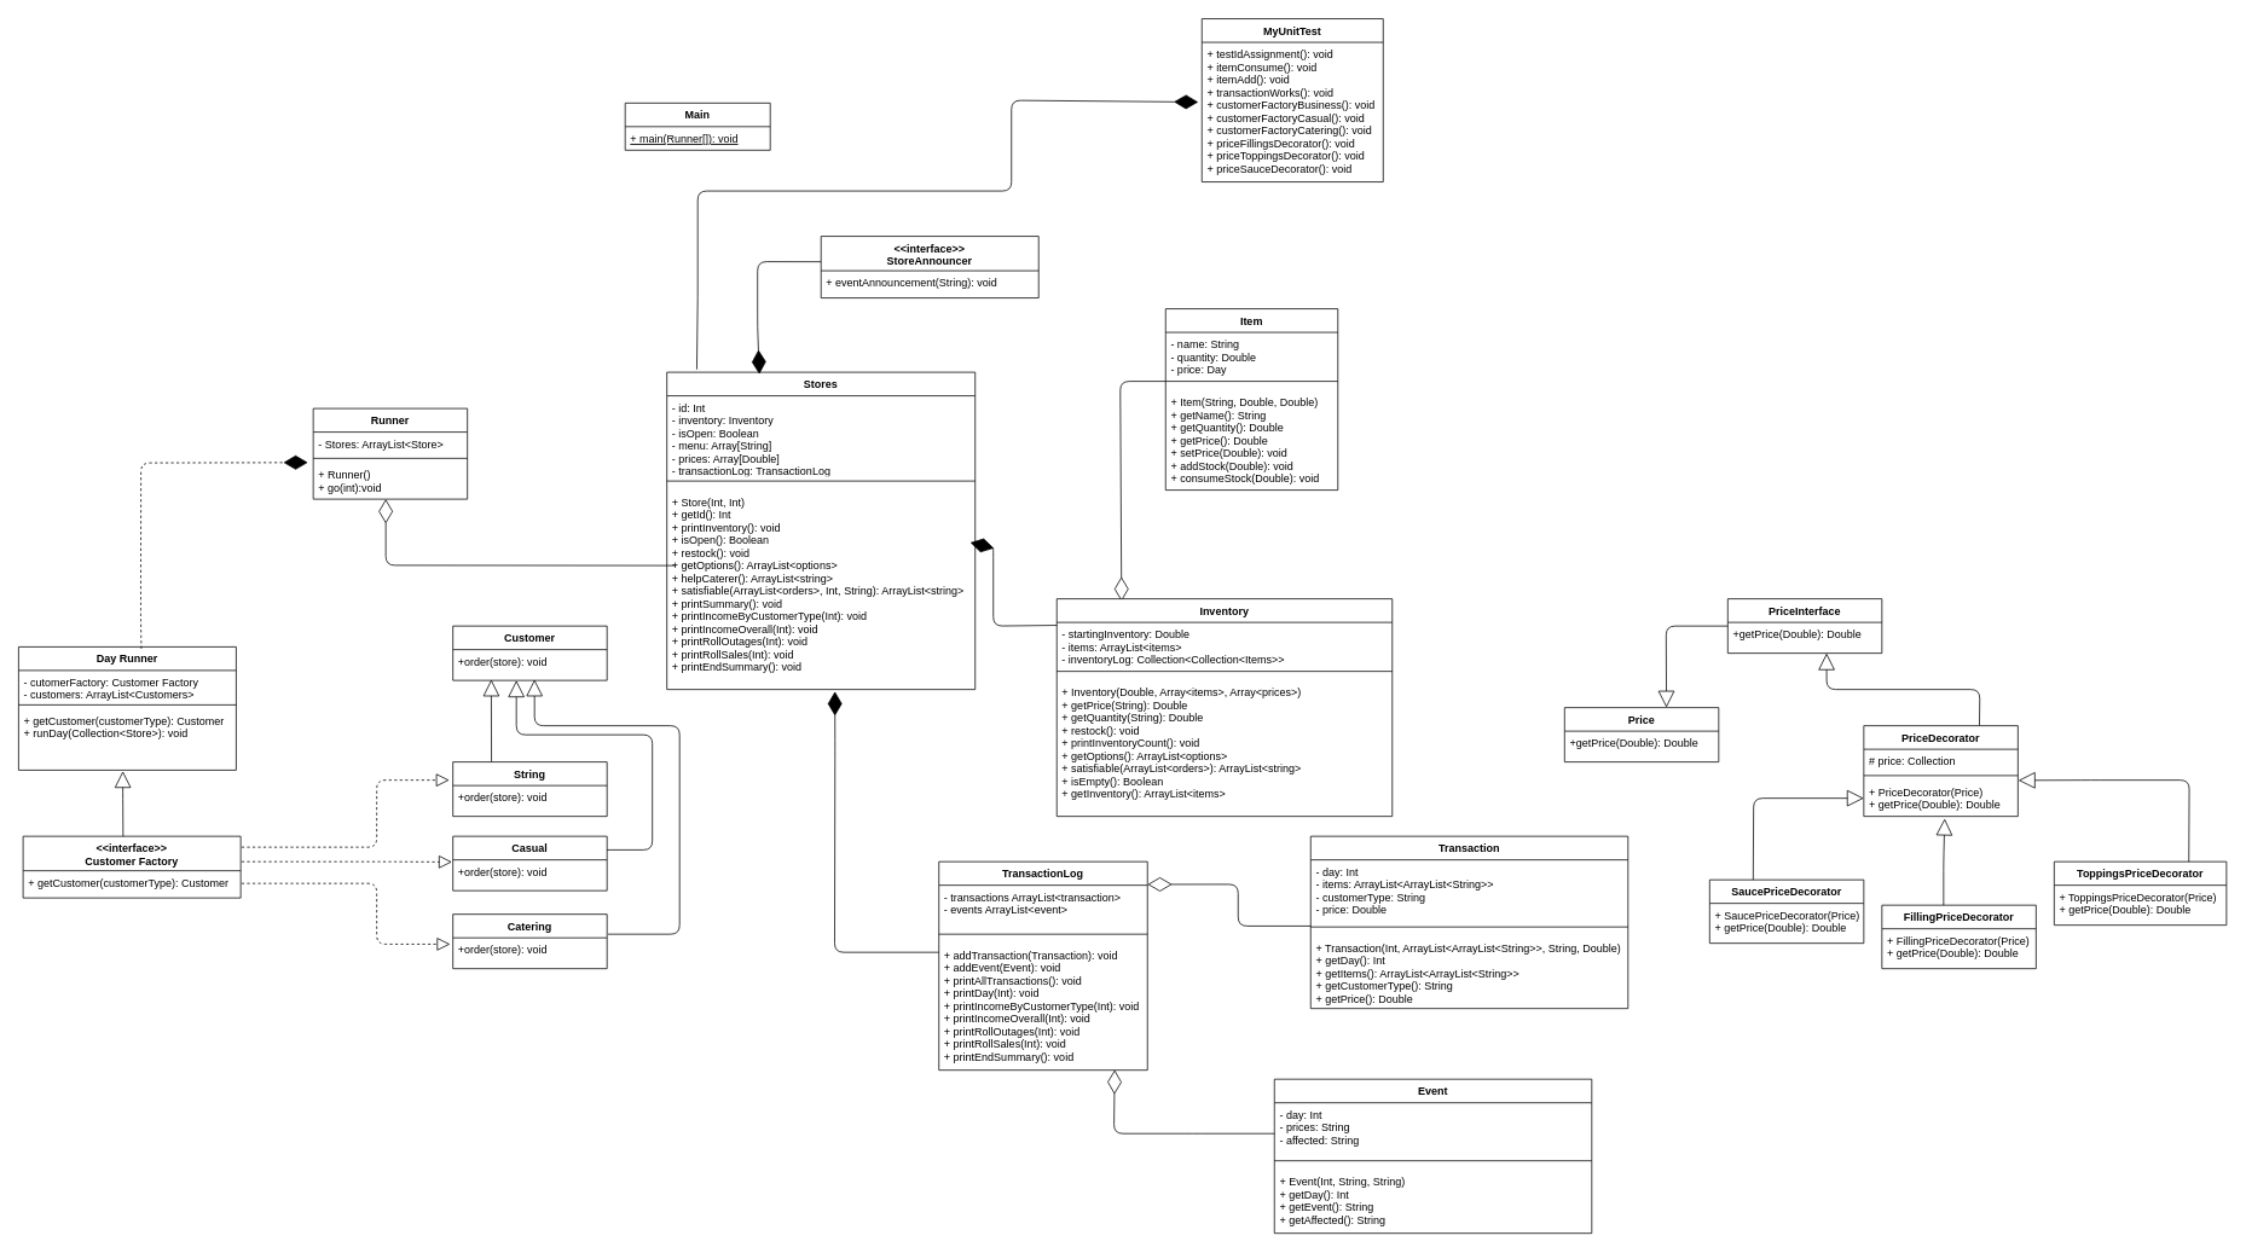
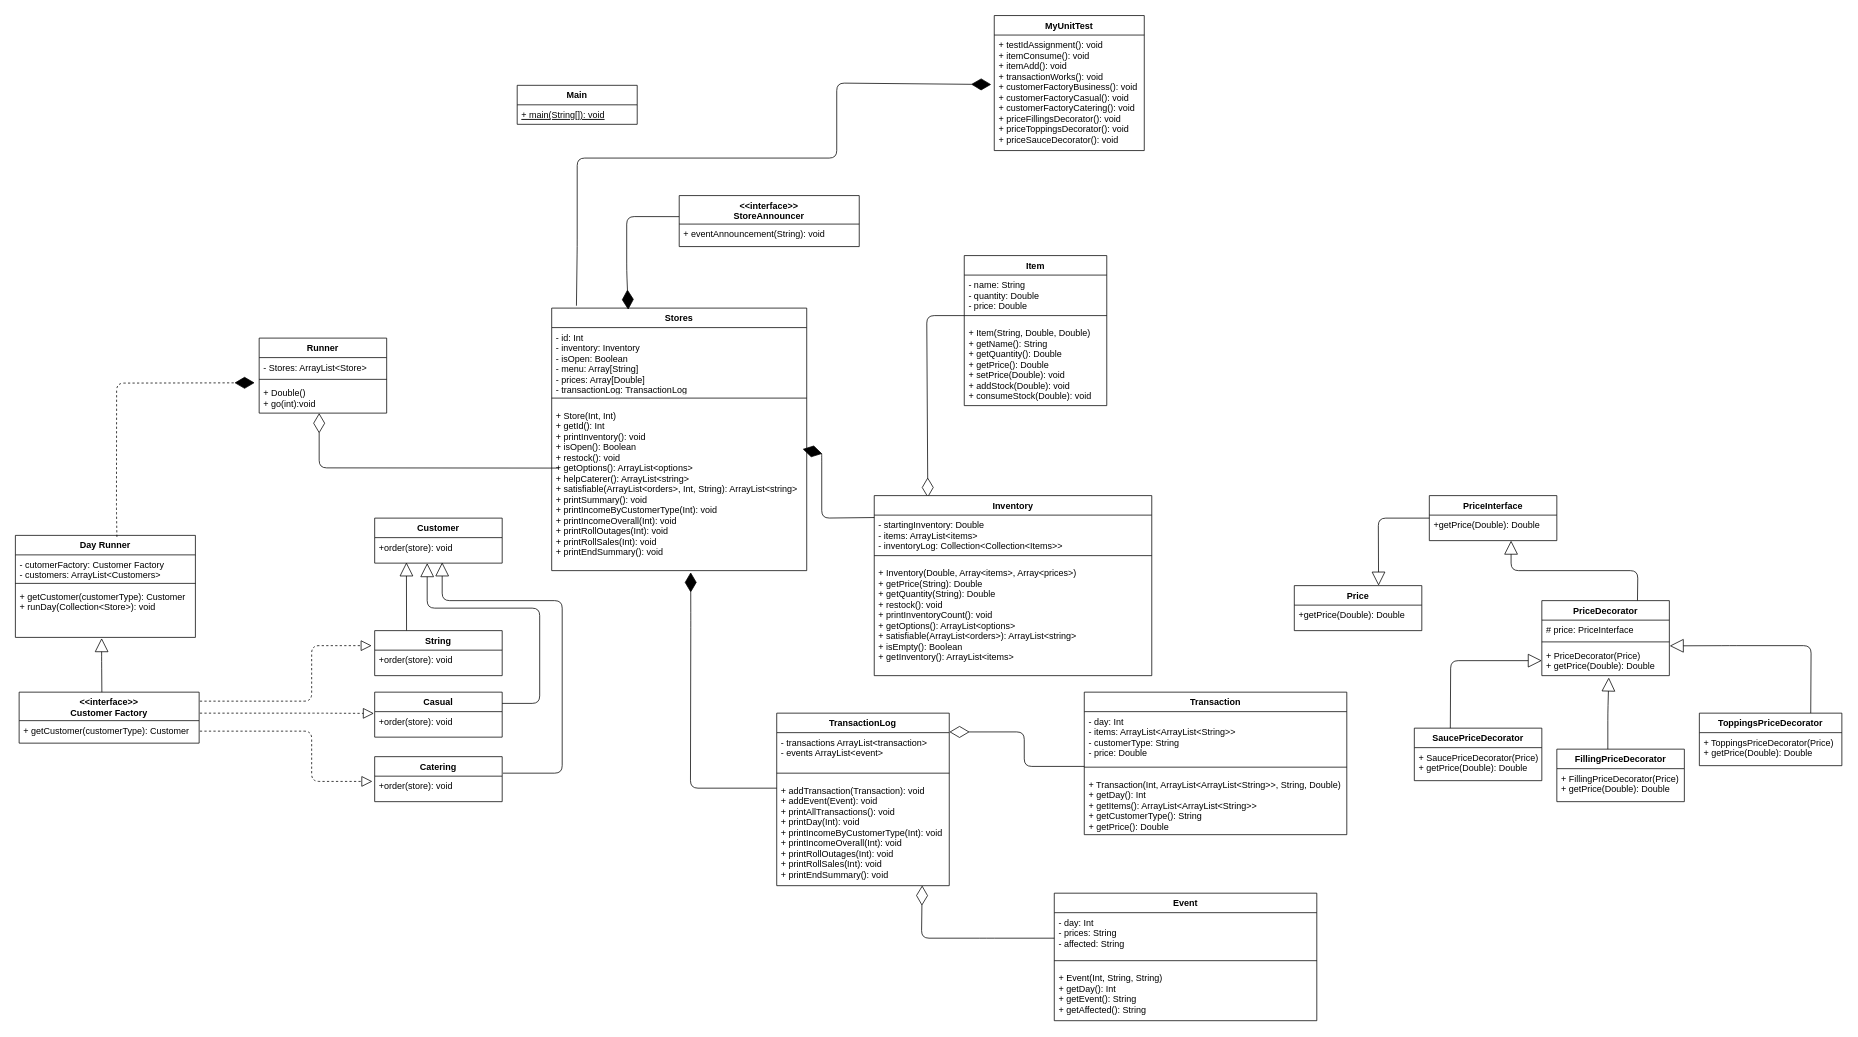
- <mxCell id="36" value="+ main(Runner[]): void" style="text;strokeColor=none;fillColor=none;align=left;verticalAlign=top;spacingLeft=4;spacingRight=4;overflow=hidden;rotatable=0;points=[[0,0.5],[1,0.5]];portConstraint=eastwest;fontStyle=4" parent="35" vertex="1"><mxGeometry y="26" width="160" height="26" as="geometry" /></mxCell>
+ <mxCell id="36" value="+ main(String[]): void" style="text;strokeColor=none;fillColor=none;align=left;verticalAlign=top;spacingLeft=4;spacingRight=4;overflow=hidden;rotatable=0;points=[[0,0.5],[1,0.5]];portConstraint=eastwest;fontStyle=4" parent="35" vertex="1"><mxGeometry y="26" width="160" height="26" as="geometry" /></mxCell>
- <mxCell id="3" value="- name: String&#10;- quantity: Double&#10;- price: Day" style="text;strokeColor=none;fillColor=none;align=left;verticalAlign=top;spacingLeft=4;spacingRight=4;overflow=hidden;rotatable=0;points=[[0,0.5],[1,0.5]];portConstraint=eastwest;" vertex="1" parent="2"><mxGeometry y="26" width="190" height="44" as="geometry" /></mxCell>
+ <mxCell id="3" value="- name: String&#10;- quantity: Double&#10;- price: Double" style="text;strokeColor=none;fillColor=none;align=left;verticalAlign=top;spacingLeft=4;spacingRight=4;overflow=hidden;rotatable=0;points=[[0,0.5],[1,0.5]];portConstraint=eastwest;" vertex="1" parent="2"><mxGeometry y="26" width="190" height="44" as="geometry" /></mxCell>
- <mxCell id="31" value="+ Runner()&#10;+ go(int):void" style="text;strokeColor=none;fillColor=none;align=left;verticalAlign=top;spacingLeft=4;spacingRight=4;overflow=hidden;rotatable=0;points=[[0,0.5],[1,0.5]];portConstraint=eastwest;" vertex="1" parent="28"><mxGeometry y="60" width="170" height="40" as="geometry" /></mxCell>
+ <mxCell id="31" value="+ Double()&#10;+ go(int):void" style="text;strokeColor=none;fillColor=none;align=left;verticalAlign=top;spacingLeft=4;spacingRight=4;overflow=hidden;rotatable=0;points=[[0,0.5],[1,0.5]];portConstraint=eastwest;" vertex="1" parent="28"><mxGeometry y="60" width="170" height="40" as="geometry" /></mxCell>
- <mxCell id="70" value="# price: Collection" style="text;strokeColor=none;fillColor=none;align=left;verticalAlign=top;spacingLeft=4;spacingRight=4;overflow=hidden;rotatable=0;points=[[0,0.5],[1,0.5]];portConstraint=eastwest;" vertex="1" parent="69"><mxGeometry y="26" width="170" height="24" as="geometry" /></mxCell>
+ <mxCell id="70" value="# price: PriceInterface" style="text;strokeColor=none;fillColor=none;align=left;verticalAlign=top;spacingLeft=4;spacingRight=4;overflow=hidden;rotatable=0;points=[[0,0.5],[1,0.5]];portConstraint=eastwest;" vertex="1" parent="69"><mxGeometry y="26" width="170" height="24" as="geometry" /></mxCell>
